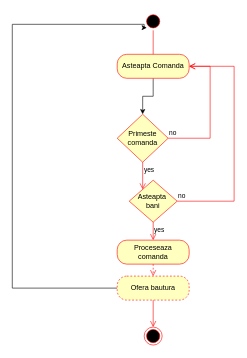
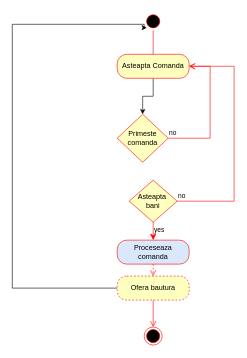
- <mxCell id="8" value="yes" style="edgeStyle=orthogonalEdgeStyle;html=1;align=left;verticalAlign=top;endArrow=open;endSize=8;strokeColor=#ff0000;rounded=0;" parent="1" source="6" target="9" edge="1"><mxGeometry x="-1" relative="1" as="geometry"><mxPoint x="255" y="320" as="targetPoint" /><Array as="points"><mxPoint x="255" y="320" /></Array></mxGeometry></mxCell>
- <mxCell id="11" value="yes" style="edgeStyle=orthogonalEdgeStyle;html=1;align=left;verticalAlign=top;endArrow=open;endSize=8;strokeColor=#ff0000;rounded=0;" parent="1" source="9" target="12" edge="1"><mxGeometry x="-1" relative="1" as="geometry"><mxPoint x="255" y="410" as="targetPoint" /></mxGeometry></mxCell>
+ <mxCell id="11" value="yes" style="edgeStyle=orthogonalEdgeStyle;html=1;align=left;verticalAlign=top;endArrow=classic;endSize=8;strokeColor=#ff0000;rounded=0;" parent="1" source="9" target="12" edge="1"><mxGeometry x="-1" relative="1" as="geometry"><mxPoint x="255" y="410" as="targetPoint" /></mxGeometry></mxCell>
- <mxCell id="12" value="Proceseaza&lt;br&gt;comanda" style="rounded=1;whiteSpace=wrap;html=1;arcSize=40;fontColor=#000000;fillColor=#ffffc0;strokeColor=#ff0000;" parent="1" vertex="1"><mxGeometry x="195" y="400" width="120" height="40" as="geometry" /></mxCell>
+ <mxCell id="12" value="Proceseaza&lt;br&gt;comanda" style="rounded=1;whiteSpace=wrap;html=1;arcSize=40;fontColor=#000000;fillColor=#dae8fc;strokeColor=#ff0000;" parent="1" vertex="1"><mxGeometry x="195" y="400" width="120" height="40" as="geometry" /></mxCell>
